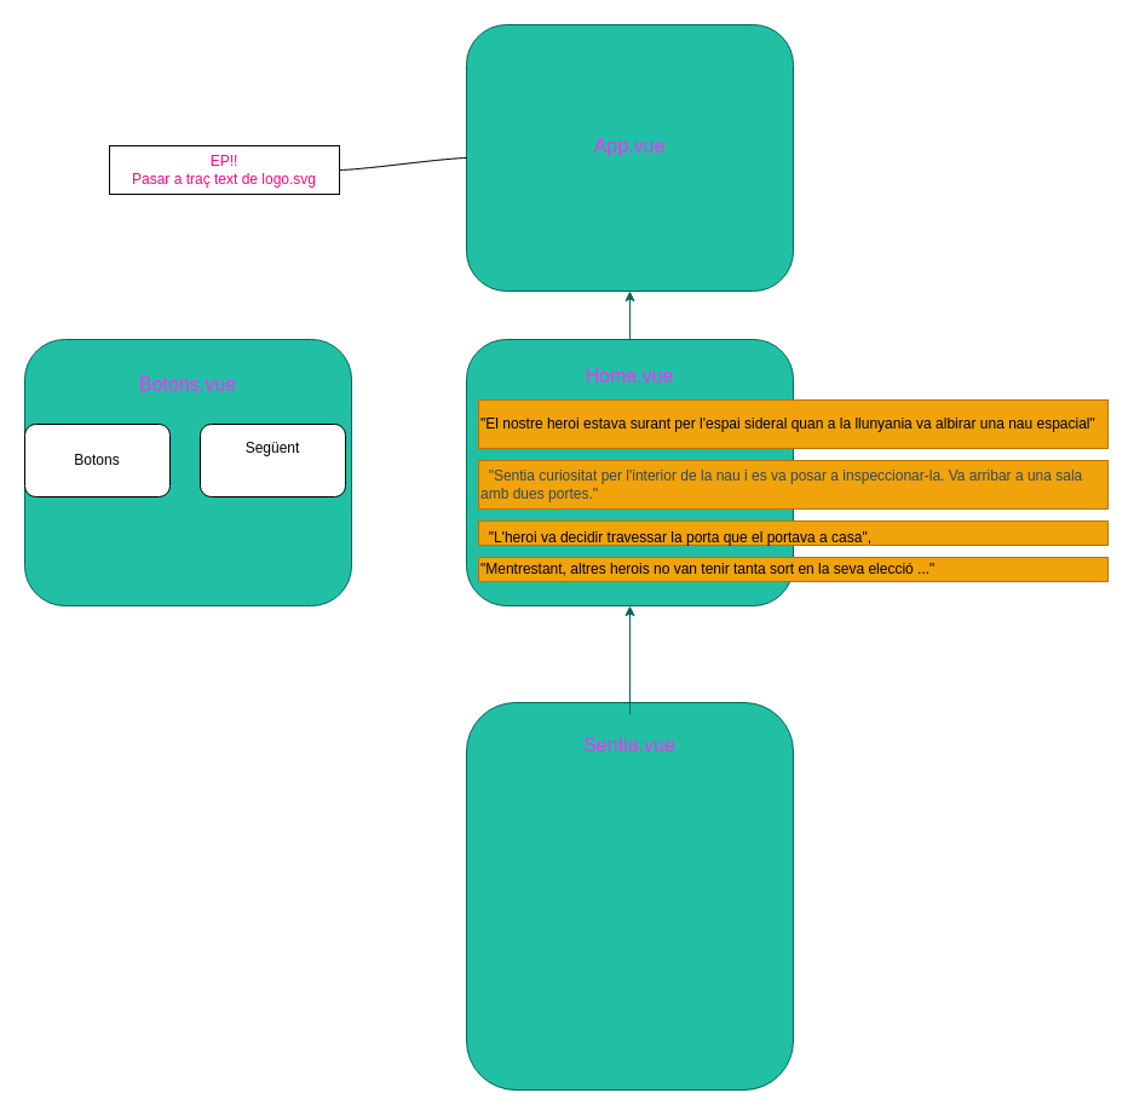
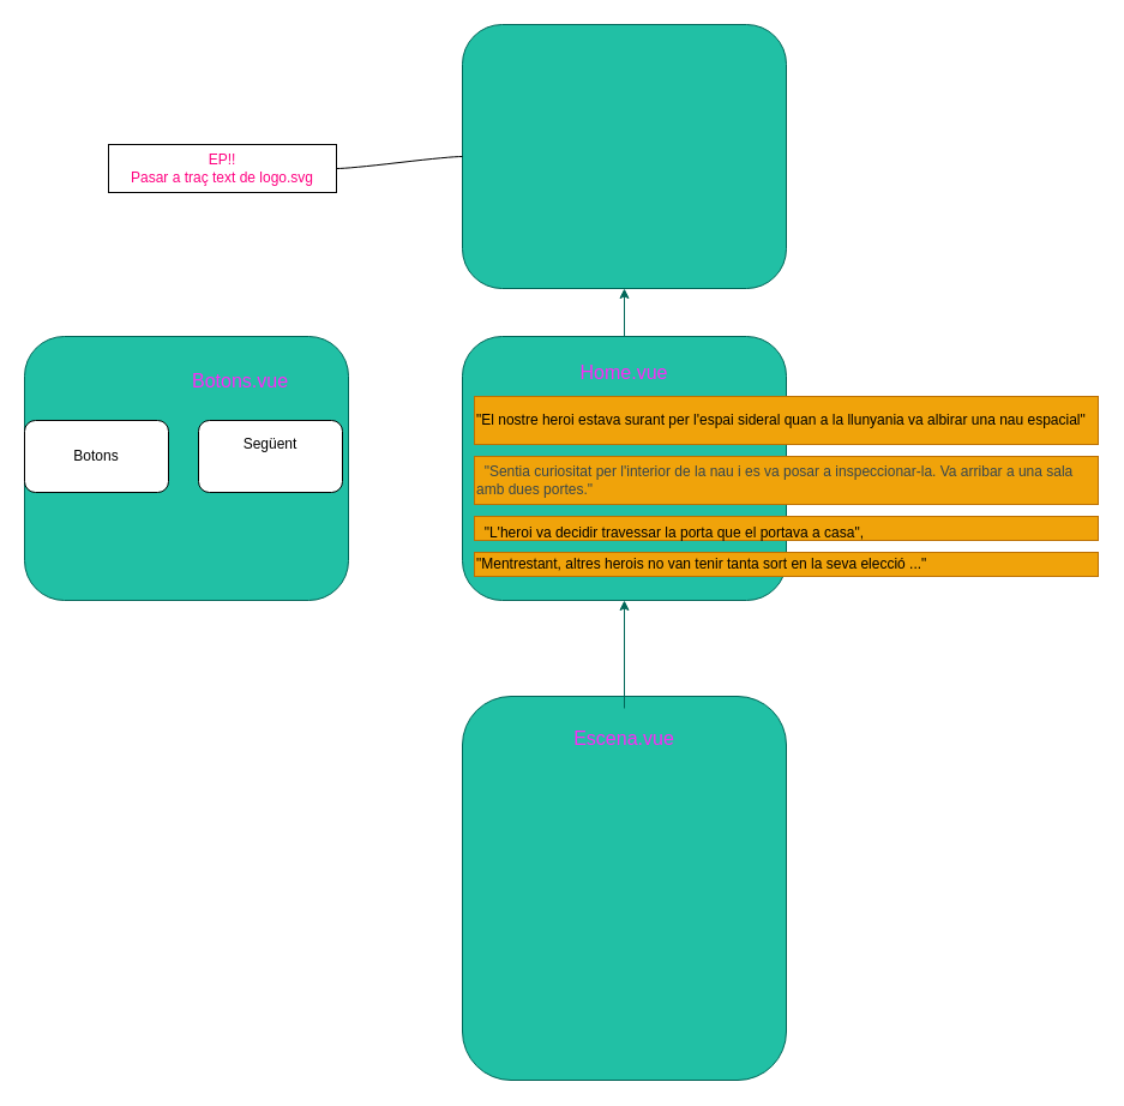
- <mxCell id="3" value="&lt;font style=&quot;font-size: 16px&quot; color=&quot;#ff29f8&quot;&gt;App.vue&lt;/font&gt;" style="text;html=1;strokeColor=none;fillColor=none;align=center;verticalAlign=middle;whiteSpace=wrap;fontColor=#5C5C5C;rounded=1;" parent="1" vertex="1"><mxGeometry x="485" y="100" width="70" height="40" as="geometry" /></mxCell>
- <mxCell id="15" value="&lt;font style=&quot;font-size: 16px&quot; color=&quot;#ff29f8&quot;&gt;Botons.vue&lt;/font&gt;" style="text;html=1;strokeColor=none;fillColor=none;align=center;verticalAlign=middle;whiteSpace=wrap;fontColor=#5C5C5C;rounded=1;" parent="1" vertex="1"><mxGeometry x="105" y="297" width="100" height="40" as="geometry" /></mxCell>
+ <mxCell id="15" value="&lt;font style=&quot;font-size: 16px&quot; color=&quot;#ff29f8&quot;&gt;Botons.vue&lt;/font&gt;" style="text;html=1;strokeColor=none;fillColor=none;align=center;verticalAlign=middle;whiteSpace=wrap;fontColor=#5C5C5C;rounded=1;" parent="1" vertex="1"><mxGeometry x="150" y="297" width="100" height="40" as="geometry" /></mxCell>
- <mxCell id="9" value="&lt;font style=&quot;font-size: 16px&quot; color=&quot;#ff29f8&quot;&gt;Sentia.vue&lt;/font&gt;" style="text;html=1;strokeColor=none;fillColor=none;align=center;verticalAlign=middle;whiteSpace=wrap;fontColor=#5C5C5C;rounded=1;" parent="1" vertex="1"><mxGeometry x="470" y="590" width="100" height="50" as="geometry" /></mxCell>
+ <mxCell id="9" value="&lt;font style=&quot;font-size: 16px&quot; color=&quot;#ff29f8&quot;&gt;Escena.vue&lt;/font&gt;" style="text;html=1;strokeColor=none;fillColor=none;align=center;verticalAlign=middle;whiteSpace=wrap;fontColor=#5C5C5C;rounded=1;" parent="1" vertex="1"><mxGeometry x="470" y="590" width="100" height="50" as="geometry" /></mxCell>
